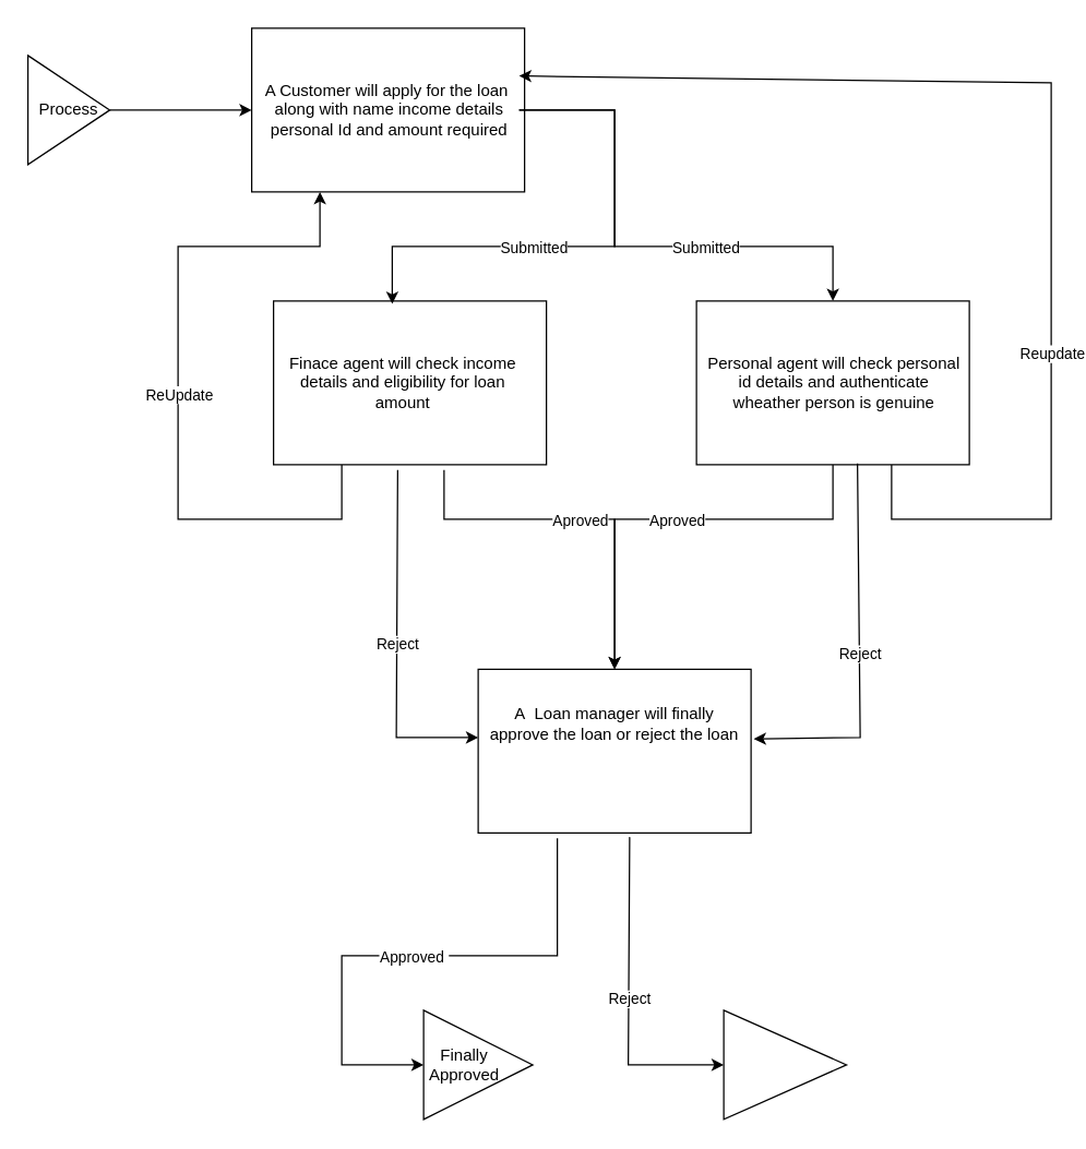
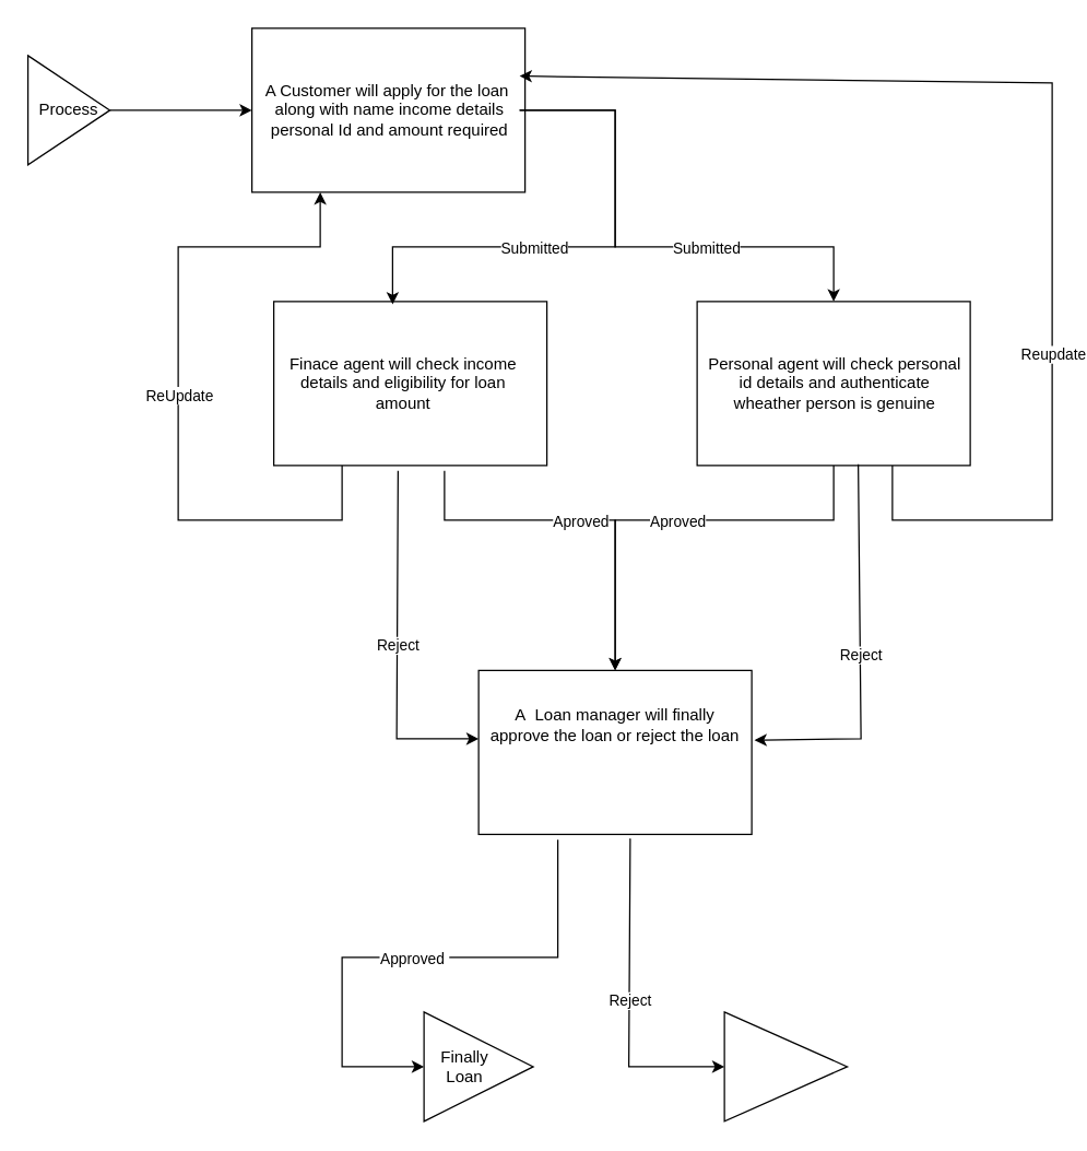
- <mxCell id="34" value="Finally Approved" style="text;html=1;strokeColor=none;fillColor=none;align=center;verticalAlign=middle;whiteSpace=wrap;rounded=0;" vertex="1" parent="1"><mxGeometry x="310" y="765" width="60" height="30" as="geometry" /></mxCell>
+ <mxCell id="34" value="Finally Loan" style="text;html=1;strokeColor=none;fillColor=none;align=center;verticalAlign=middle;whiteSpace=wrap;rounded=0;" vertex="1" parent="1"><mxGeometry x="310" y="765" width="60" height="30" as="geometry" /></mxCell>
